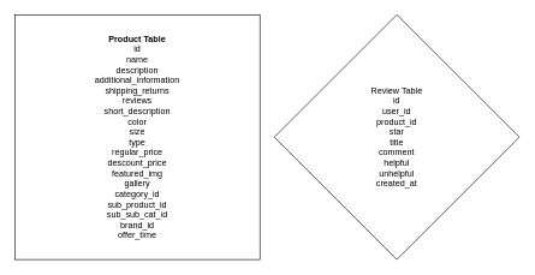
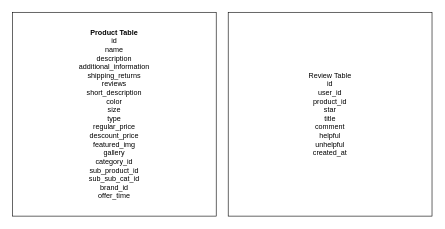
- <mxCell id="3" value="Review Table&lt;br&gt;id&lt;br&gt;user_id&lt;br&gt;product_id&lt;br&gt;star&lt;br&gt;title&lt;br&gt;comment&lt;br&gt;helpful&lt;br&gt;unhelpful&lt;br&gt;created_at" style="rhombus;whiteSpace=wrap;html=1;aspect=fixed;" vertex="1" parent="1"><mxGeometry x="380" y="20" width="340" height="340" as="geometry" /></mxCell>
+ <mxCell id="3" value="Review Table&lt;br&gt;id&lt;br&gt;user_id&lt;br&gt;product_id&lt;br&gt;star&lt;br&gt;title&lt;br&gt;comment&lt;br&gt;helpful&lt;br&gt;unhelpful&lt;br&gt;created_at" style="whiteSpace=wrap;html=1;aspect=fixed;" vertex="1" parent="1"><mxGeometry x="380" y="20" width="340" height="340" as="geometry" /></mxCell>
